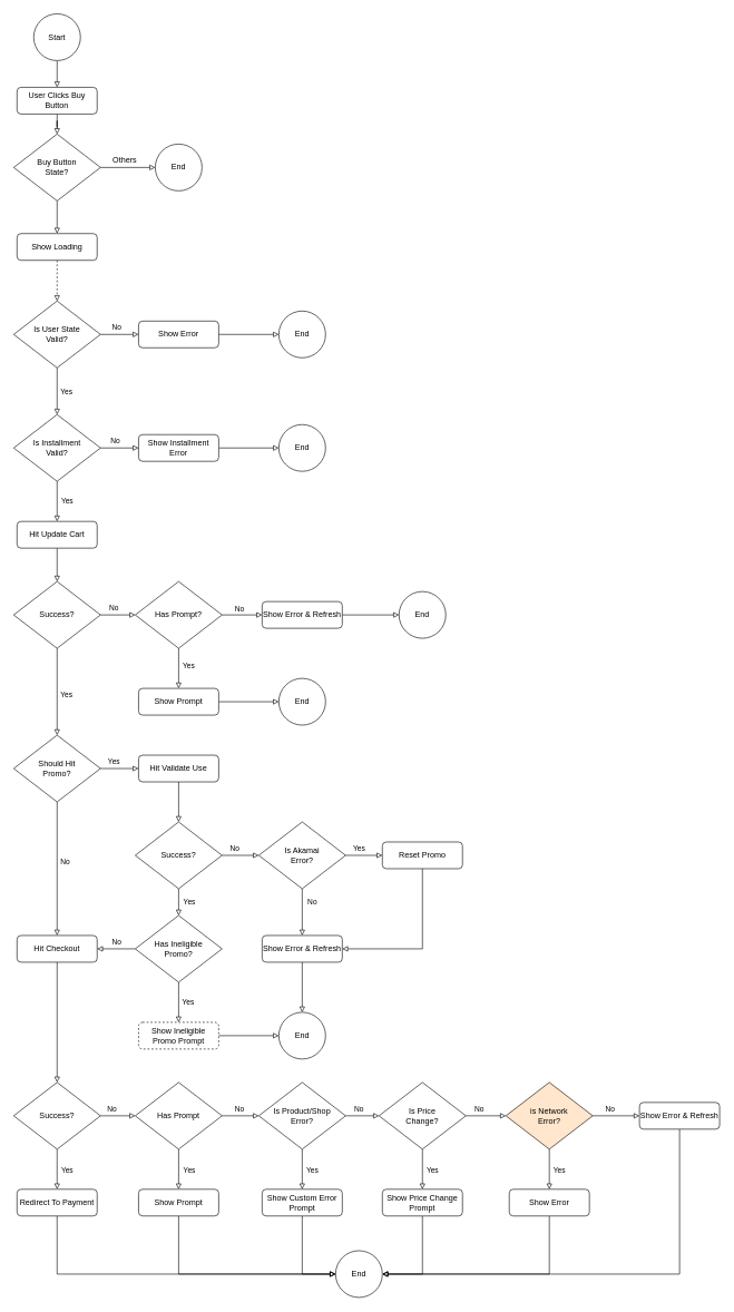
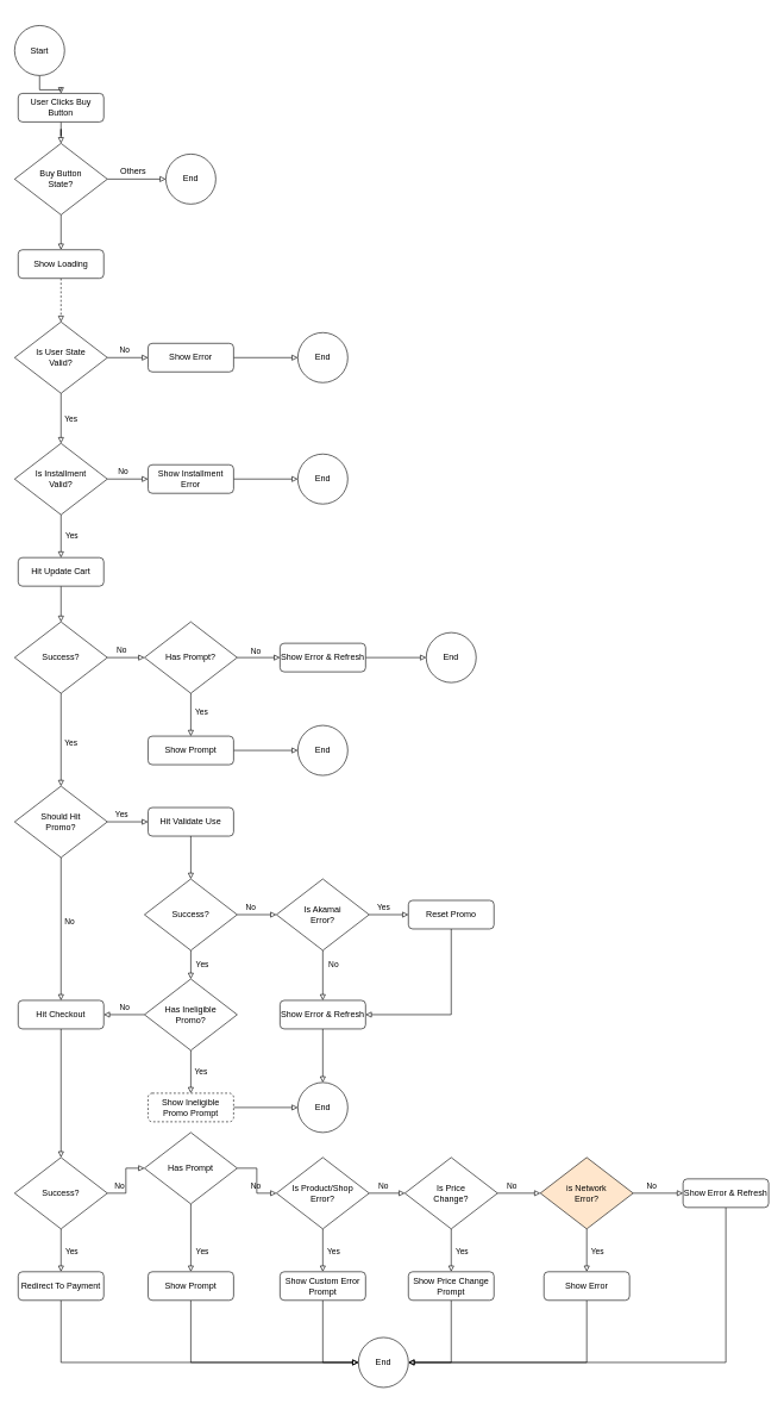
- <mxCell id="3" value="Start" style="ellipse;whiteSpace=wrap;html=1;aspect=fixed;" vertex="1" parent="1"><mxGeometry x="50" y="20" width="70" height="70" as="geometry" /></mxCell>
+ <mxCell id="3" value="Start" style="ellipse;whiteSpace=wrap;html=1;aspect=fixed;" vertex="1" parent="1"><mxGeometry x="20" y="35" width="70" height="70" as="geometry" /></mxCell>
- <mxCell id="61" value="Has Prompt" style="rhombus;whiteSpace=wrap;html=1;" vertex="1" parent="1"><mxGeometry x="202" y="1620" width="130" height="100" as="geometry" /></mxCell>
+ <mxCell id="61" value="Has Prompt" style="rhombus;whiteSpace=wrap;html=1;" vertex="1" parent="1"><mxGeometry x="202" y="1585" width="130" height="100" as="geometry" /></mxCell>
